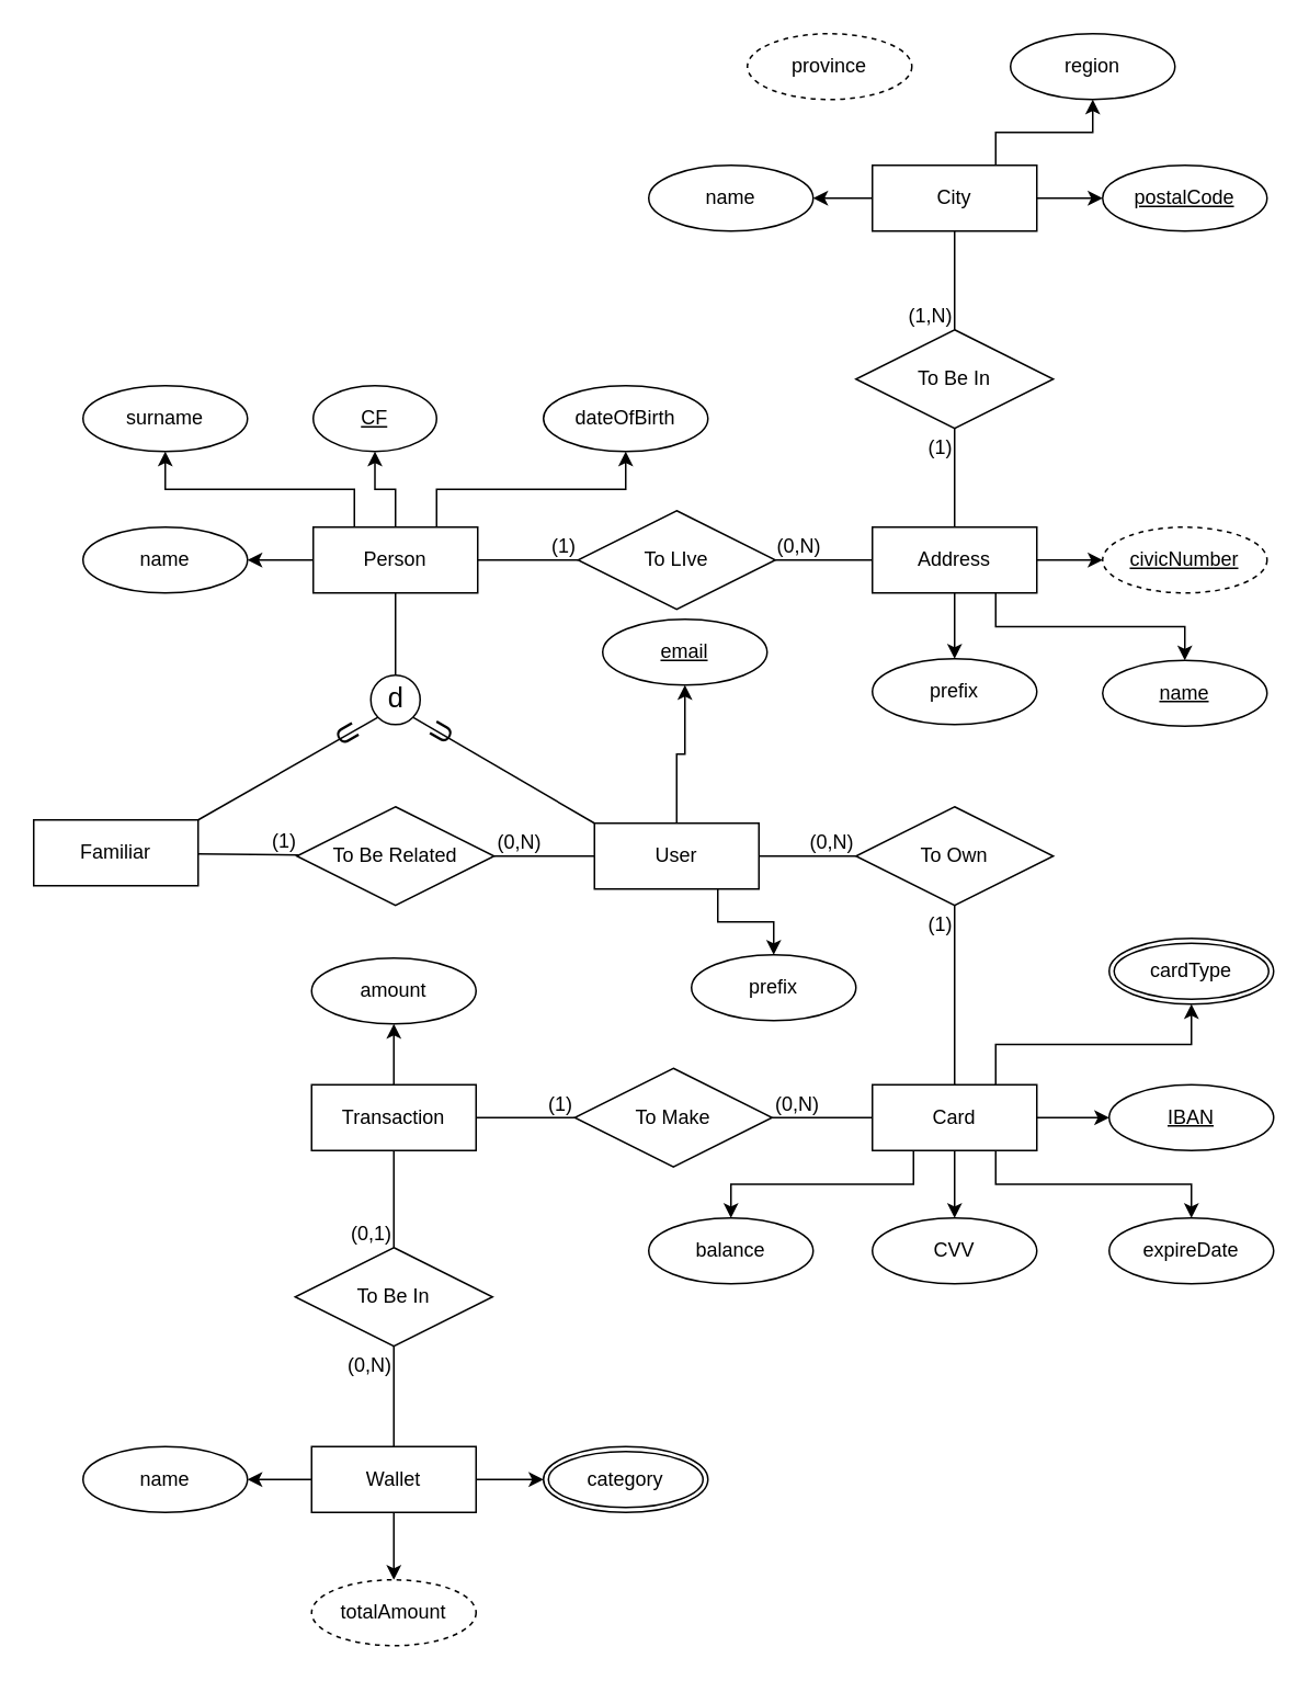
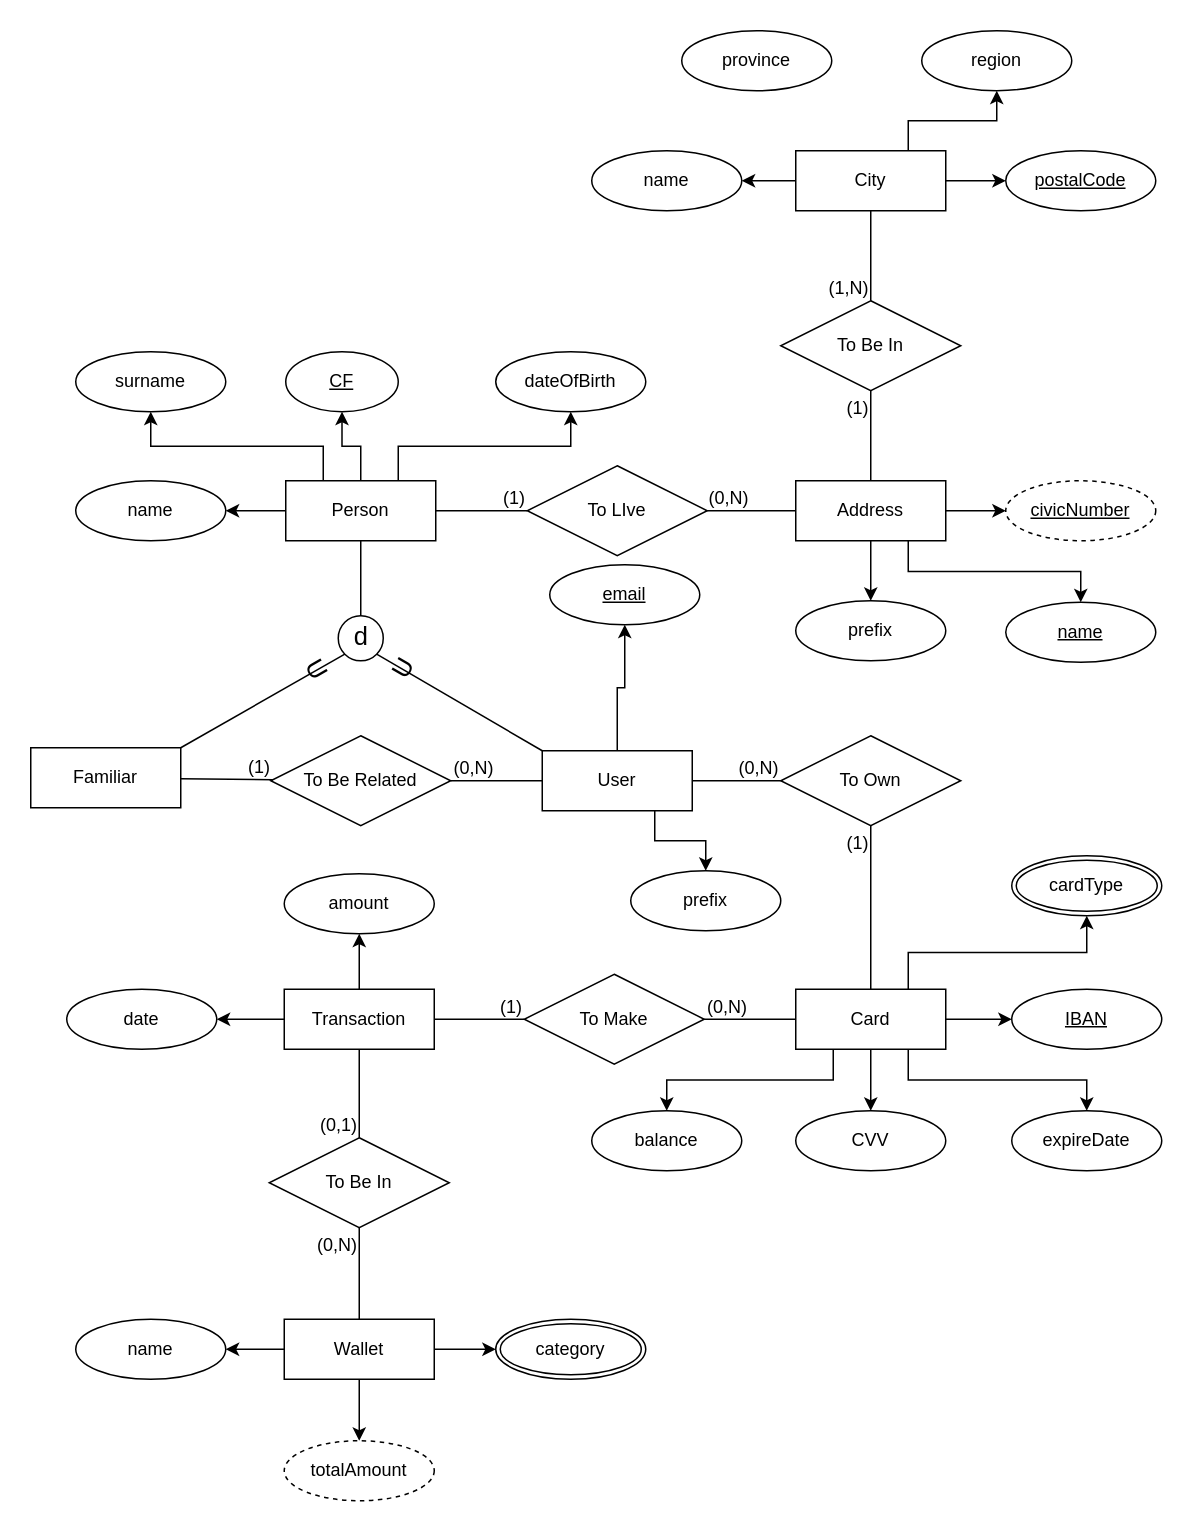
- <mxCell id="72" value="province" style="ellipse;whiteSpace=wrap;html=1;align=center;dashed=1;" parent="1" vertex="1"><mxGeometry x="454" y="20" width="100" height="40" as="geometry" /></mxCell>
+ <mxCell id="72" value="province" style="ellipse;whiteSpace=wrap;html=1;align=center;" parent="1" vertex="1"><mxGeometry x="454" y="20" width="100" height="40" as="geometry" /></mxCell>
+ <mxCell id="85" value="date" style="ellipse;whiteSpace=wrap;html=1;align=center;" parent="1" vertex="1"><mxGeometry x="44" y="659" width="100" height="40" as="geometry" /></mxCell>
+ <mxCell id="7" style="edgeStyle=orthogonalEdgeStyle;rounded=0;orthogonalLoop=1;jettySize=auto;html=1;exitX=0;exitY=0.5;exitDx=0;exitDy=0;" parent="1" source="8" target="85" edge="1"><mxGeometry relative="1" as="geometry" /></mxCell>
